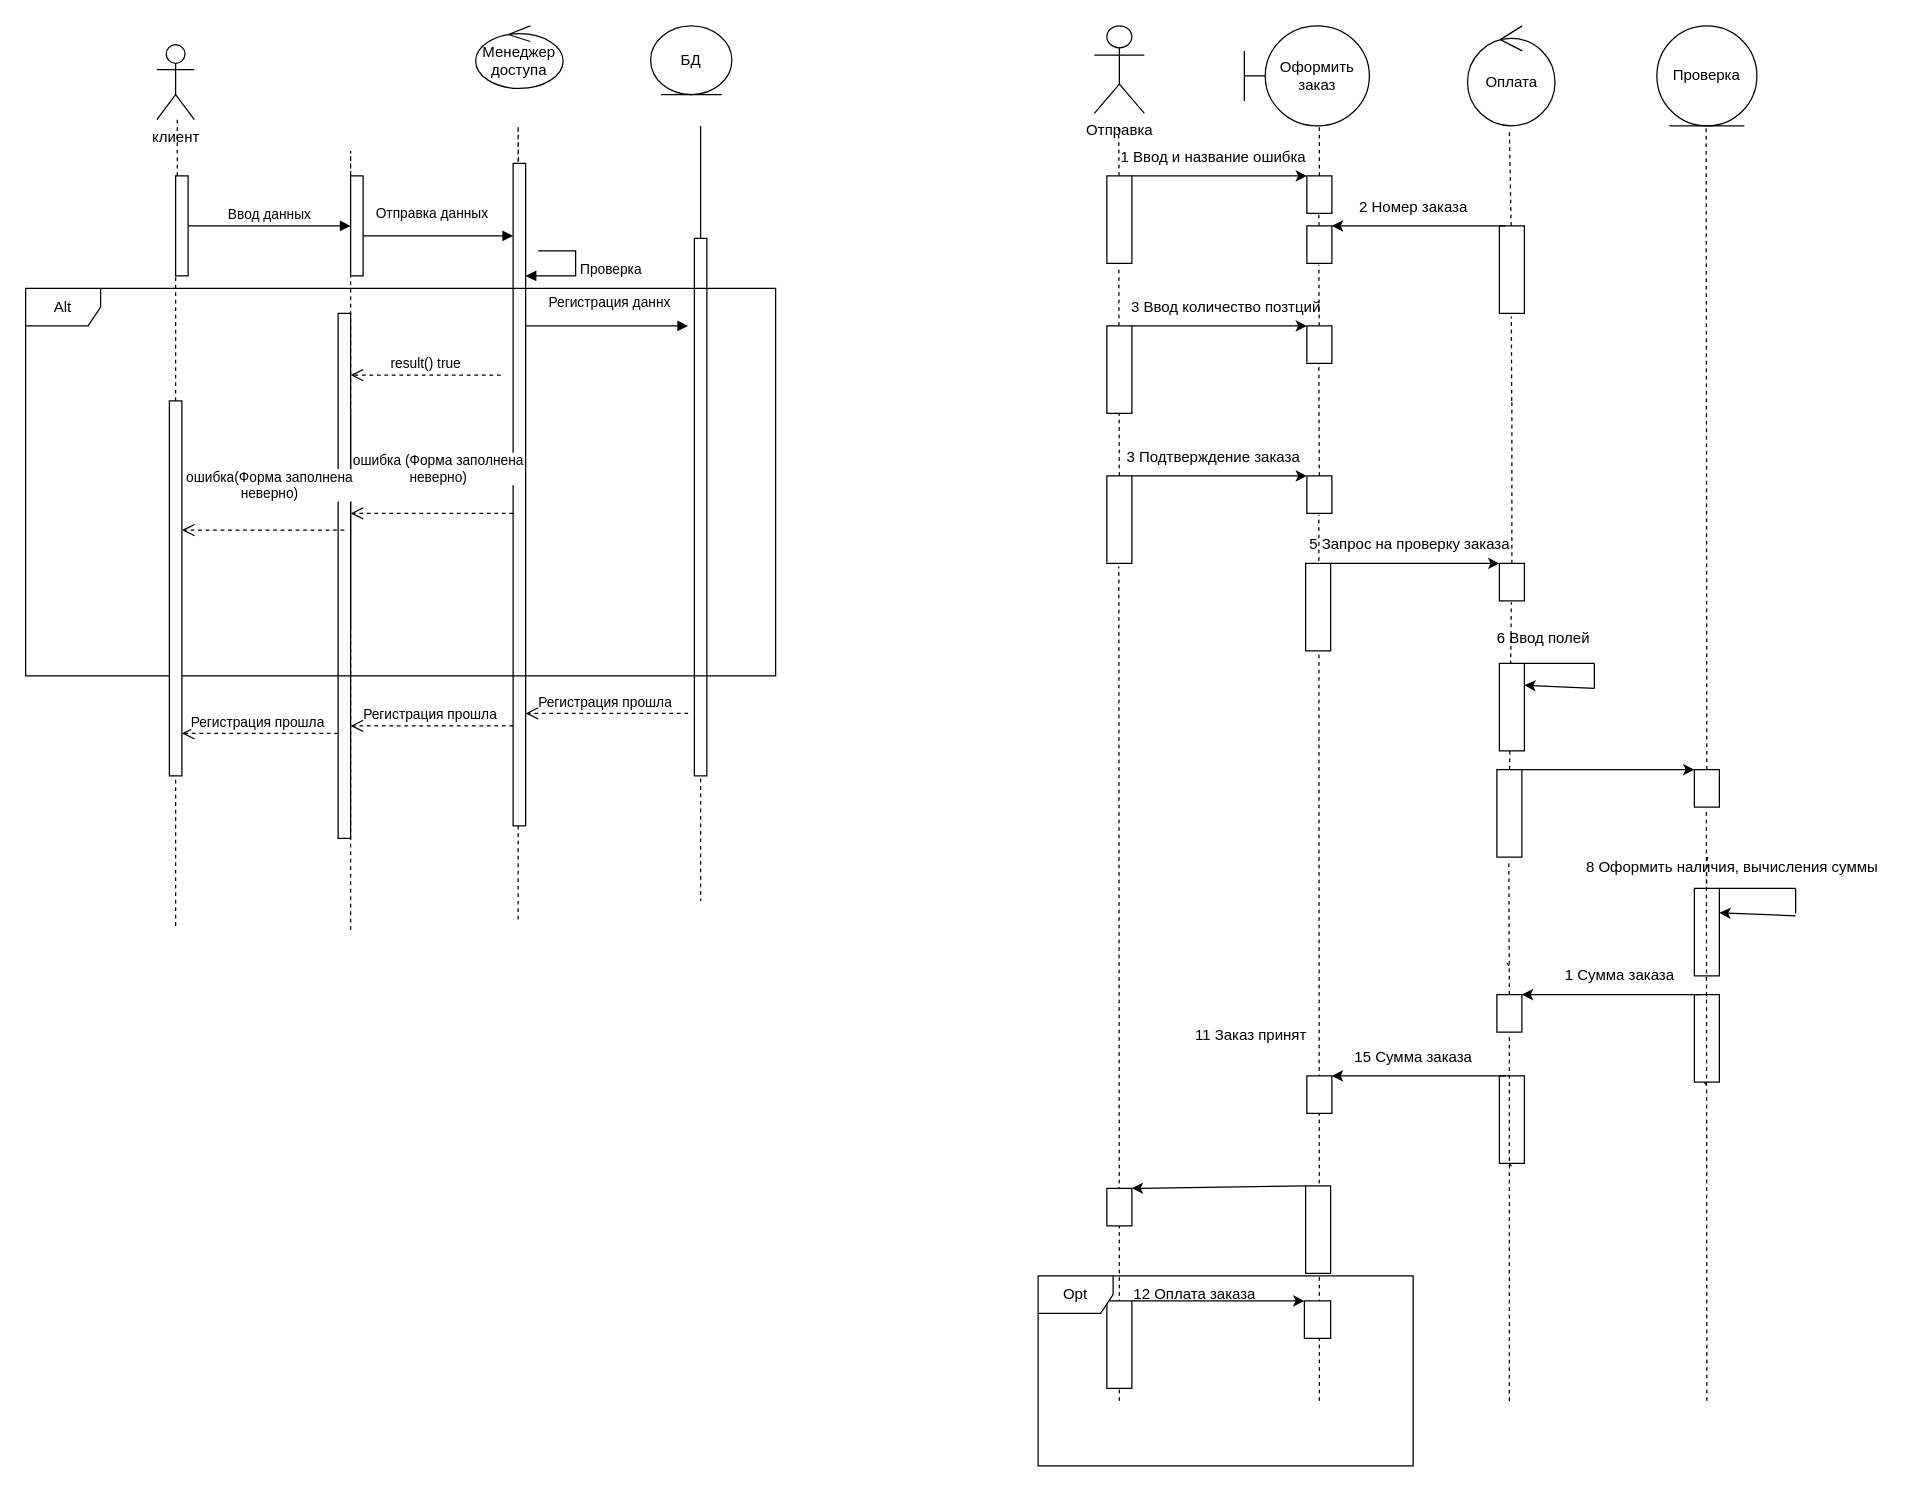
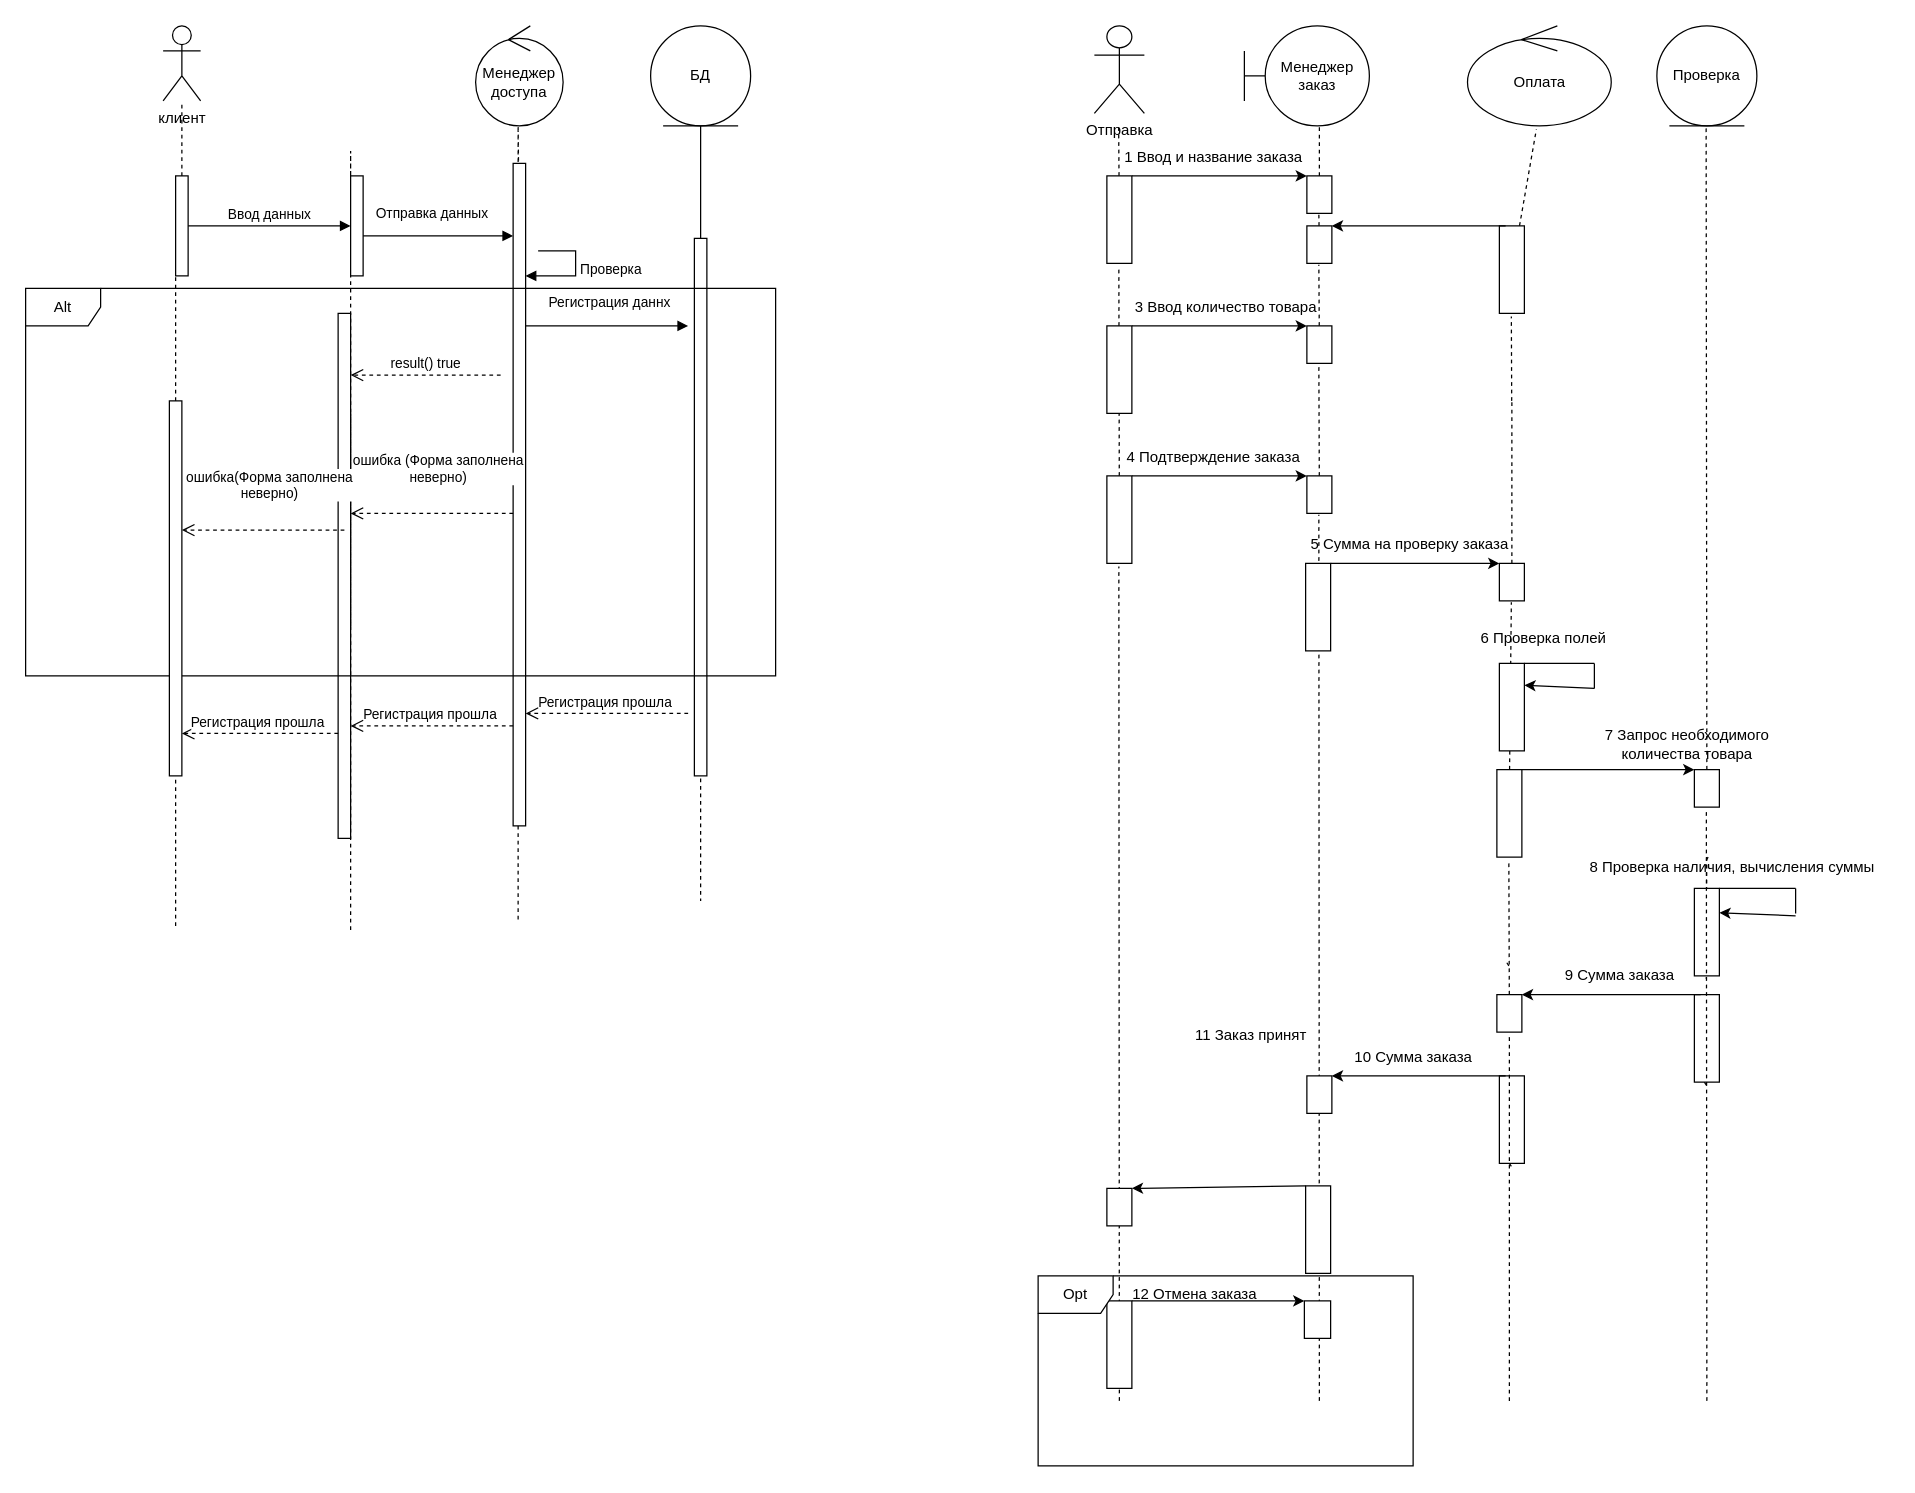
- <mxCell id="80" value="Менеджер доступа" style="ellipse;shape=umlControl;whiteSpace=wrap;html=1;" parent="1" vertex="1"><mxGeometry x="380" y="20" width="70" height="50" as="geometry" /></mxCell>
+ <mxCell id="80" value="Менеджер доступа" style="ellipse;shape=umlControl;whiteSpace=wrap;html=1;" parent="1" vertex="1"><mxGeometry x="380" y="20" width="70" height="80" as="geometry" /></mxCell>
- <mxCell id="81" value="БД" style="ellipse;shape=umlEntity;whiteSpace=wrap;html=1;" parent="1" vertex="1"><mxGeometry x="520" y="20" width="65" height="55" as="geometry" /></mxCell>
+ <mxCell id="81" value="БД" style="ellipse;shape=umlEntity;whiteSpace=wrap;html=1;" parent="1" vertex="1"><mxGeometry x="520" y="20" width="80" height="80" as="geometry" /></mxCell>
- <mxCell id="3" value="Оформить заказ" style="shape=umlBoundary;whiteSpace=wrap;html=1;" parent="1" vertex="1"><mxGeometry x="995" y="20" width="100" height="80" as="geometry" /></mxCell>
+ <mxCell id="3" value="Менеджер заказ" style="shape=umlBoundary;whiteSpace=wrap;html=1;" parent="1" vertex="1"><mxGeometry x="995" y="20" width="100" height="80" as="geometry" /></mxCell>
- <mxCell id="4" value="Оплата" style="ellipse;shape=umlControl;whiteSpace=wrap;html=1;" parent="1" vertex="1"><mxGeometry x="1173.5" y="20" width="70" height="80" as="geometry" /></mxCell>
+ <mxCell id="4" value="Оплата" style="ellipse;shape=umlControl;whiteSpace=wrap;html=1;" parent="1" vertex="1"><mxGeometry x="1173.5" y="20" width="115" height="80" as="geometry" /></mxCell>
- <mxCell id="79" value="клиент" style="shape=umlActor;verticalLabelPosition=bottom;verticalAlign=top;html=1;" parent="1" vertex="1"><mxGeometry x="125" y="35" width="30" height="60" as="geometry" /></mxCell>
+ <mxCell id="79" value="клиент" style="shape=umlActor;verticalLabelPosition=bottom;verticalAlign=top;html=1;" parent="1" vertex="1"><mxGeometry x="130" y="20" width="30" height="60" as="geometry" /></mxCell>
- <mxCell id="37" value="1 Ввод и название ошибка" style="text;html=1;align=center;verticalAlign=middle;resizable=0;points=[];autosize=1;strokeColor=none;fillColor=none;" parent="1" vertex="1"><mxGeometry x="885" y="110" width="170" height="30" as="geometry" /></mxCell>
+ <mxCell id="37" value="1 Ввод и название заказа" style="text;html=1;align=center;verticalAlign=middle;resizable=0;points=[];autosize=1;strokeColor=none;fillColor=none;" parent="1" vertex="1"><mxGeometry x="885" y="110" width="170" height="30" as="geometry" /></mxCell>
- <mxCell id="38" value="2 Номер заказа" style="text;html=1;align=center;verticalAlign=middle;resizable=0;points=[];autosize=1;strokeColor=none;fillColor=none;" parent="1" vertex="1"><mxGeometry x="1075" y="150" width="110" height="30" as="geometry" /></mxCell>
- <mxCell id="39" value="3 Ввод количество позтций" style="text;html=1;align=center;verticalAlign=middle;resizable=0;points=[];autosize=1;strokeColor=none;fillColor=none;" parent="1" vertex="1"><mxGeometry x="895" y="230" width="170" height="30" as="geometry" /></mxCell>
+ <mxCell id="39" value="3 Ввод количество товара" style="text;html=1;align=center;verticalAlign=middle;resizable=0;points=[];autosize=1;strokeColor=none;fillColor=none;" parent="1" vertex="1"><mxGeometry x="895" y="230" width="170" height="30" as="geometry" /></mxCell>
- <mxCell id="40" value="3 Подтверждение заказа" style="text;html=1;align=center;verticalAlign=middle;resizable=0;points=[];autosize=1;strokeColor=none;fillColor=none;" parent="1" vertex="1"><mxGeometry x="890" y="350" width="160" height="30" as="geometry" /></mxCell>
+ <mxCell id="40" value="4 Подтверждение заказа" style="text;html=1;align=center;verticalAlign=middle;resizable=0;points=[];autosize=1;strokeColor=none;fillColor=none;" parent="1" vertex="1"><mxGeometry x="890" y="350" width="160" height="30" as="geometry" /></mxCell>
- <mxCell id="48" value="5 Запрос на проверку заказа" style="text;html=1;align=center;verticalAlign=middle;resizable=0;points=[];autosize=1;strokeColor=none;fillColor=none;" parent="1" vertex="1"><mxGeometry x="1037" y="420" width="180" height="30" as="geometry" /></mxCell>
+ <mxCell id="48" value="5 Сумма на проверку заказа" style="text;html=1;align=center;verticalAlign=middle;resizable=0;points=[];autosize=1;strokeColor=none;fillColor=none;" parent="1" vertex="1"><mxGeometry x="1037" y="420" width="180" height="30" as="geometry" /></mxCell>
- <mxCell id="53" value="6 Ввод полей" style="text;html=1;align=center;verticalAlign=middle;resizable=0;points=[];autosize=1;strokeColor=none;fillColor=none;" parent="1" vertex="1"><mxGeometry x="1173.5" y="495" width="120" height="30" as="geometry" /></mxCell>
+ <mxCell id="53" value="6 Проверка полей" style="text;html=1;align=center;verticalAlign=middle;resizable=0;points=[];autosize=1;strokeColor=none;fillColor=none;" parent="1" vertex="1"><mxGeometry x="1173.5" y="495" width="120" height="30" as="geometry" /></mxCell>
+ <mxCell id="54" value="7 Запрос необходимого &lt;br&gt;количества товара" style="text;html=1;align=center;verticalAlign=middle;resizable=0;points=[];autosize=1;strokeColor=none;fillColor=none;" parent="1" vertex="1"><mxGeometry x="1274" y="575" width="150" height="40" as="geometry" /></mxCell>
- <mxCell id="55" value="8 Оформить наличия, вычисления суммы" style="text;html=1;align=center;verticalAlign=middle;resizable=0;points=[];autosize=1;strokeColor=none;fillColor=none;" parent="1" vertex="1"><mxGeometry x="1260" y="678" width="250" height="30" as="geometry" /></mxCell>
+ <mxCell id="55" value="8 Проверка наличия, вычисления суммы" style="text;html=1;align=center;verticalAlign=middle;resizable=0;points=[];autosize=1;strokeColor=none;fillColor=none;" parent="1" vertex="1"><mxGeometry x="1260" y="678" width="250" height="30" as="geometry" /></mxCell>
- <mxCell id="59" value="1 Сумма заказа" style="text;html=1;align=center;verticalAlign=middle;resizable=0;points=[];autosize=1;strokeColor=none;fillColor=none;" parent="1" vertex="1"><mxGeometry x="1240" y="765" width="110" height="30" as="geometry" /></mxCell>
+ <mxCell id="59" value="9 Сумма заказа" style="text;html=1;align=center;verticalAlign=middle;resizable=0;points=[];autosize=1;strokeColor=none;fillColor=none;" parent="1" vertex="1"><mxGeometry x="1240" y="765" width="110" height="30" as="geometry" /></mxCell>
- <mxCell id="67" value="15 Сумма заказа" style="text;html=1;align=center;verticalAlign=middle;resizable=0;points=[];autosize=1;strokeColor=none;fillColor=none;" parent="1" vertex="1"><mxGeometry x="1070" y="830" width="120" height="30" as="geometry" /></mxCell>
+ <mxCell id="67" value="10 Сумма заказа" style="text;html=1;align=center;verticalAlign=middle;resizable=0;points=[];autosize=1;strokeColor=none;fillColor=none;" parent="1" vertex="1"><mxGeometry x="1070" y="830" width="120" height="30" as="geometry" /></mxCell>
- <mxCell id="77" value="12 Оплата заказа" style="text;html=1;align=center;verticalAlign=middle;resizable=0;points=[];autosize=1;strokeColor=none;fillColor=none;" parent="1" vertex="1"><mxGeometry x="895" y="1020" width="120" height="30" as="geometry" /></mxCell>
+ <mxCell id="77" value="12 Отмена заказа" style="text;html=1;align=center;verticalAlign=middle;resizable=0;points=[];autosize=1;strokeColor=none;fillColor=none;" parent="1" vertex="1"><mxGeometry x="895" y="1020" width="120" height="30" as="geometry" /></mxCell>
